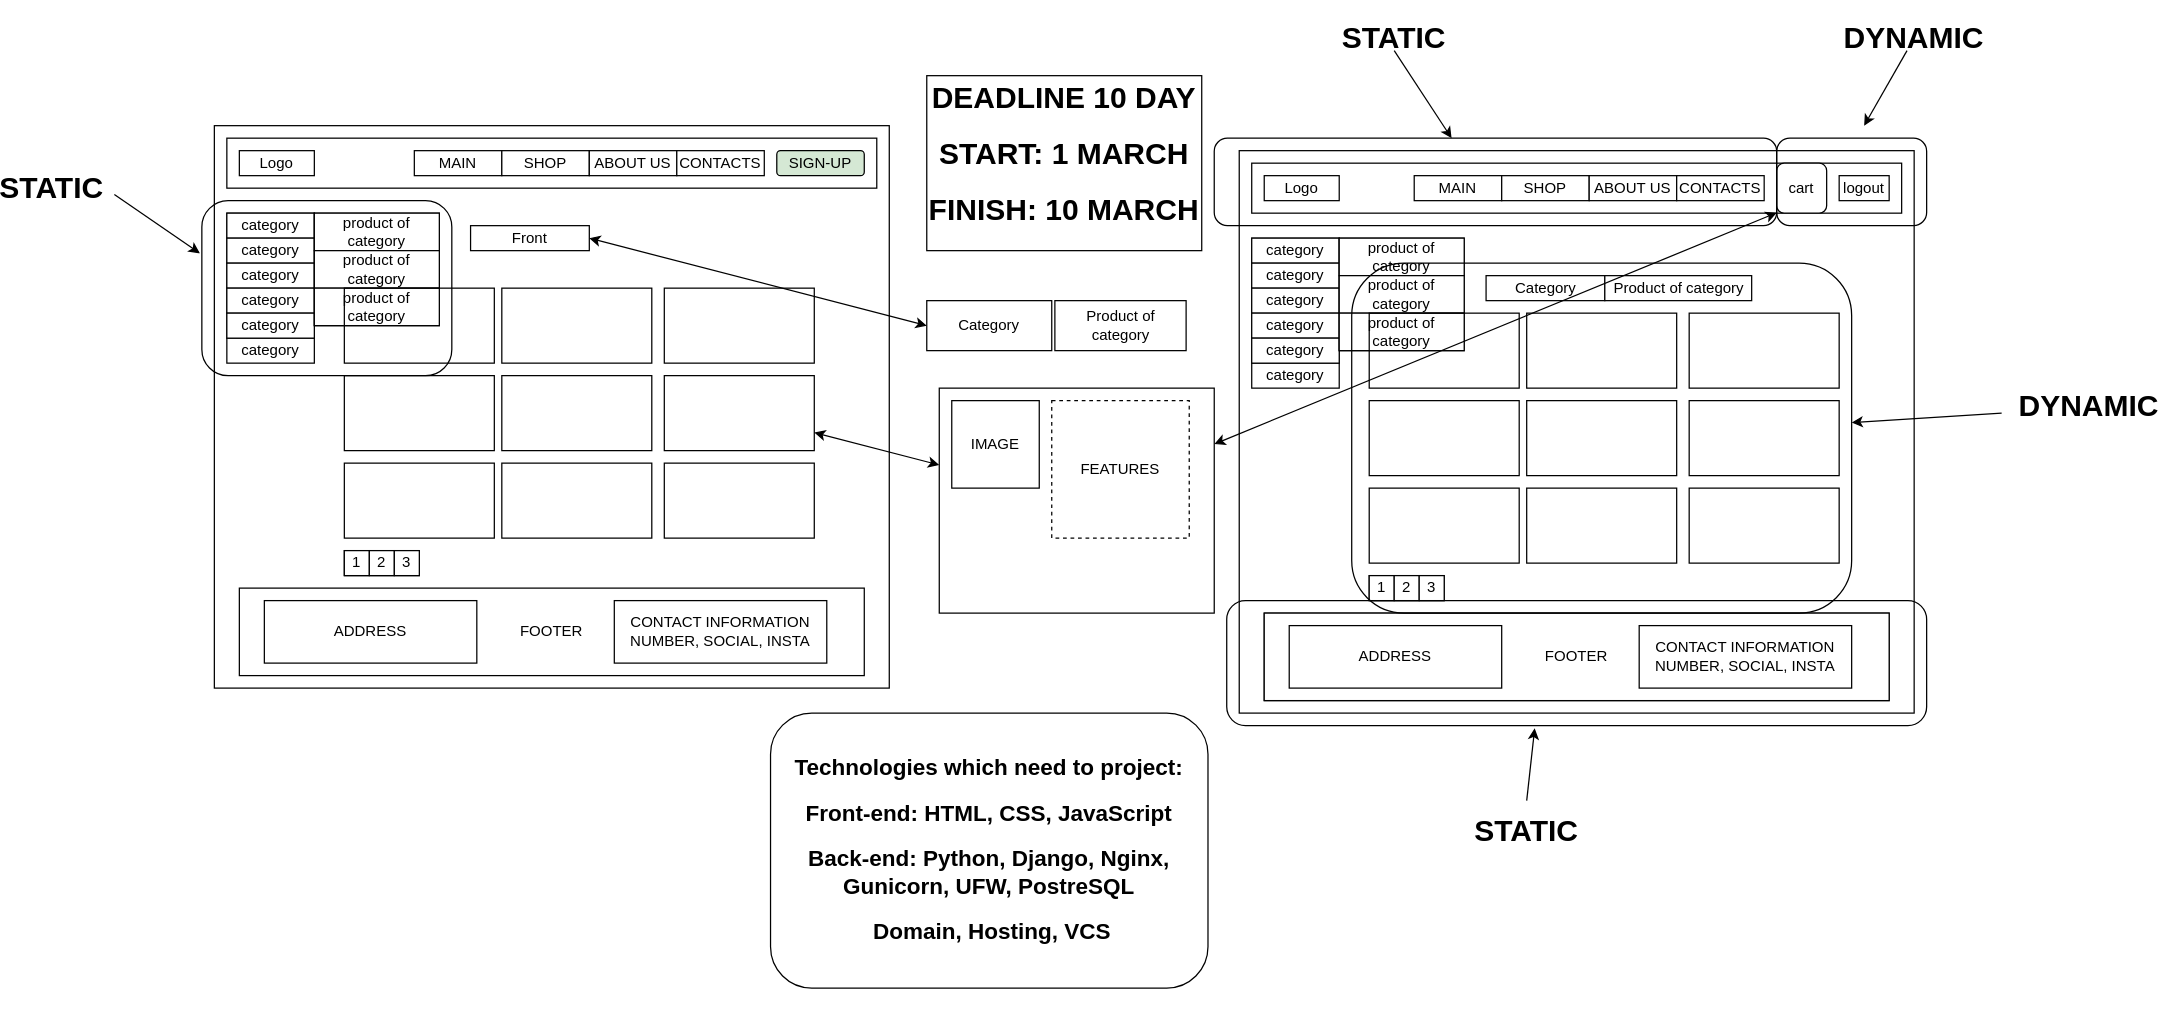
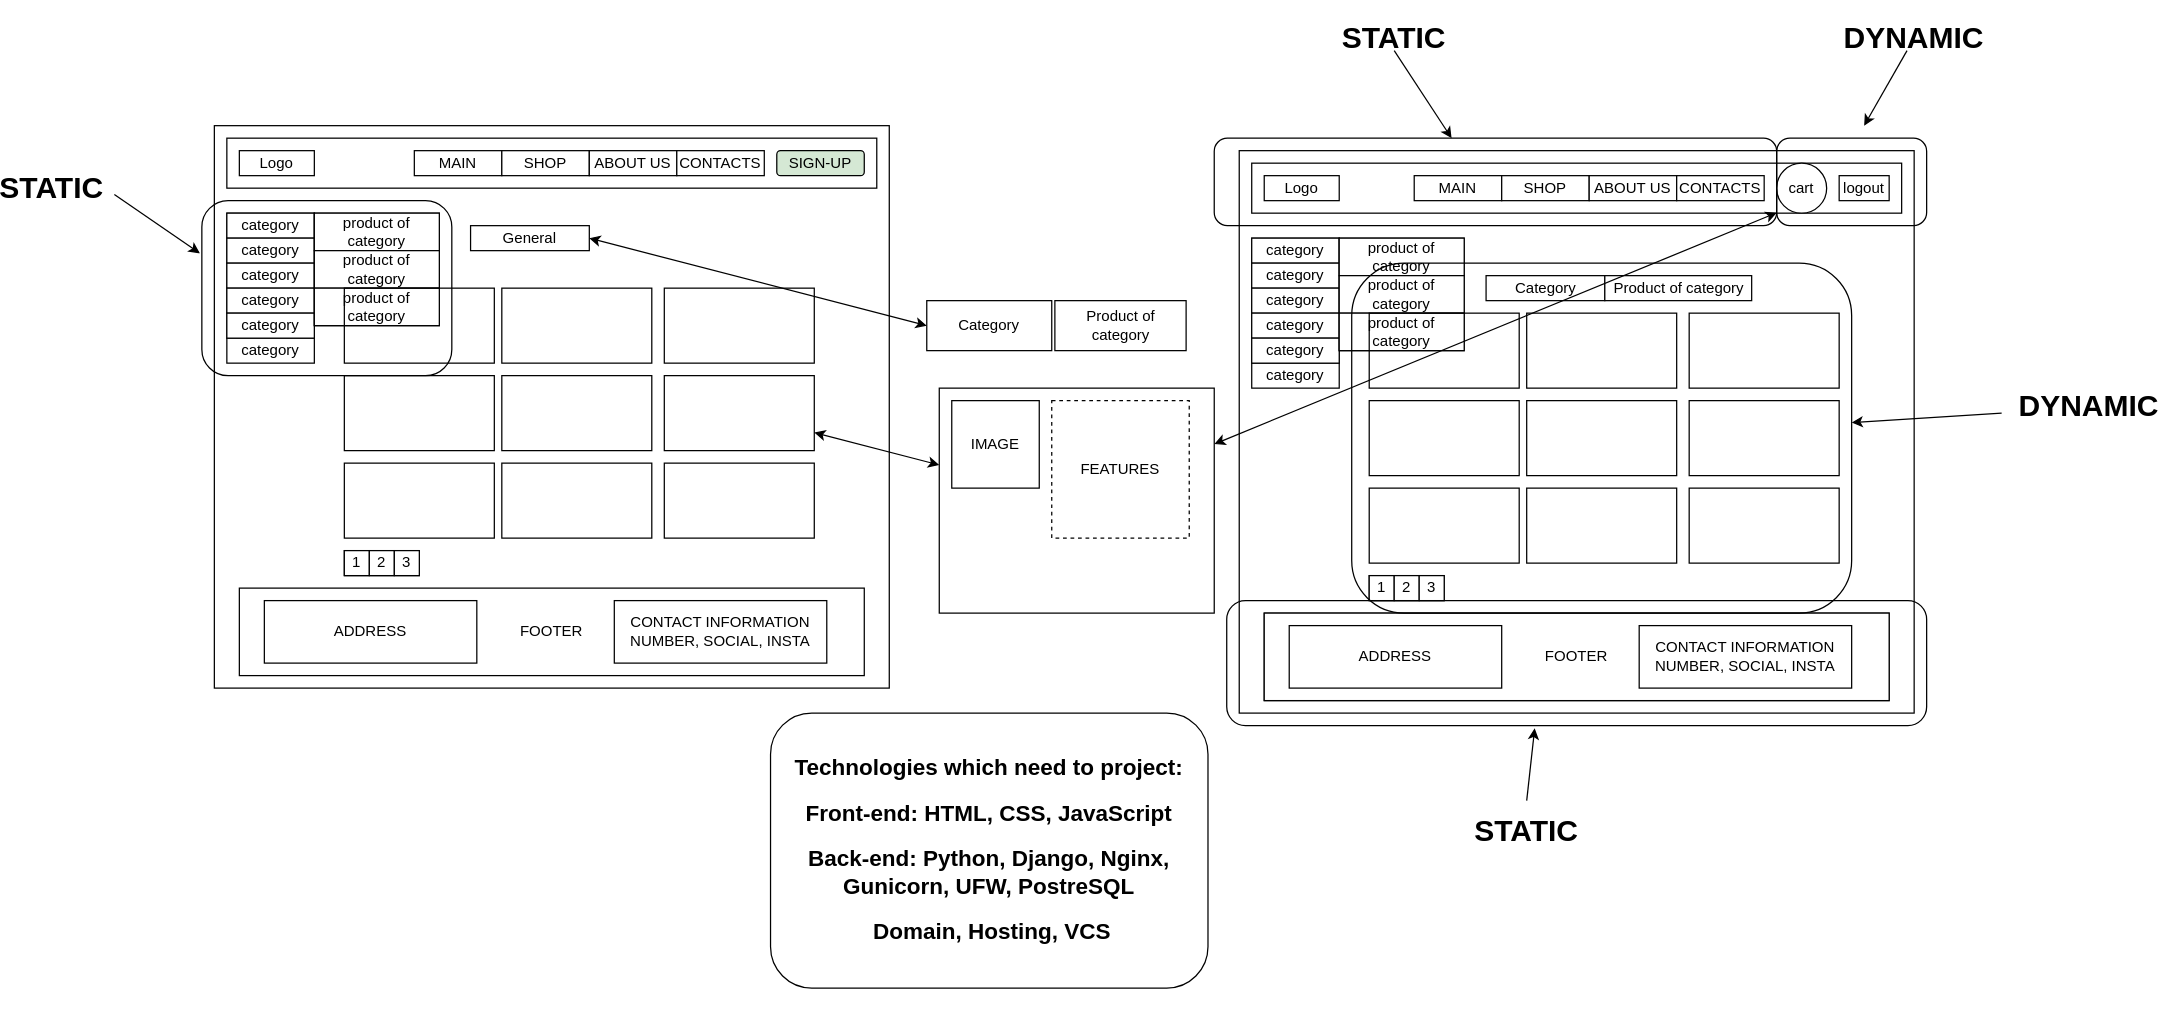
- <mxCell id="86" value="&lt;h1&gt;DEADLINE 10 DAY&lt;/h1&gt;&lt;div&gt;&lt;h1&gt;START: 1 MARCH&lt;/h1&gt;&lt;div&gt;&lt;h1&gt;FINISH: 10 MARCH&lt;br&gt;&lt;/h1&gt;&lt;/div&gt;&lt;/div&gt;&lt;div&gt;&lt;br&gt;&lt;/div&gt;" style="rounded=0;whiteSpace=wrap;html=1;fillColor=#ffffff;gradientColor=none;" vertex="1" parent="1"><mxGeometry x="740" y="60" width="220" height="140" as="geometry" /></mxCell>
- <mxCell id="70" value="cart" style="whiteSpace=wrap;html=1;aspect=fixed;fillColor=#ffffff;gradientColor=none;rounded=1;" vertex="1" parent="1"><mxGeometry x="1420" y="130" width="40" height="40" as="geometry" /></mxCell>
+ <mxCell id="70" value="cart" style="ellipse;whiteSpace=wrap;html=1;aspect=fixed;fillColor=#ffffff;gradientColor=none;" vertex="1" parent="1"><mxGeometry x="1420" y="130" width="40" height="40" as="geometry" /></mxCell>
- <mxCell id="22" value="Front" style="rounded=0;whiteSpace=wrap;html=1;gradientColor=none;" vertex="1" parent="1"><mxGeometry x="375" y="180" width="95" height="20" as="geometry" /></mxCell>
+ <mxCell id="22" value="General" style="rounded=0;whiteSpace=wrap;html=1;gradientColor=none;" vertex="1" parent="1"><mxGeometry x="375" y="180" width="95" height="20" as="geometry" /></mxCell>
